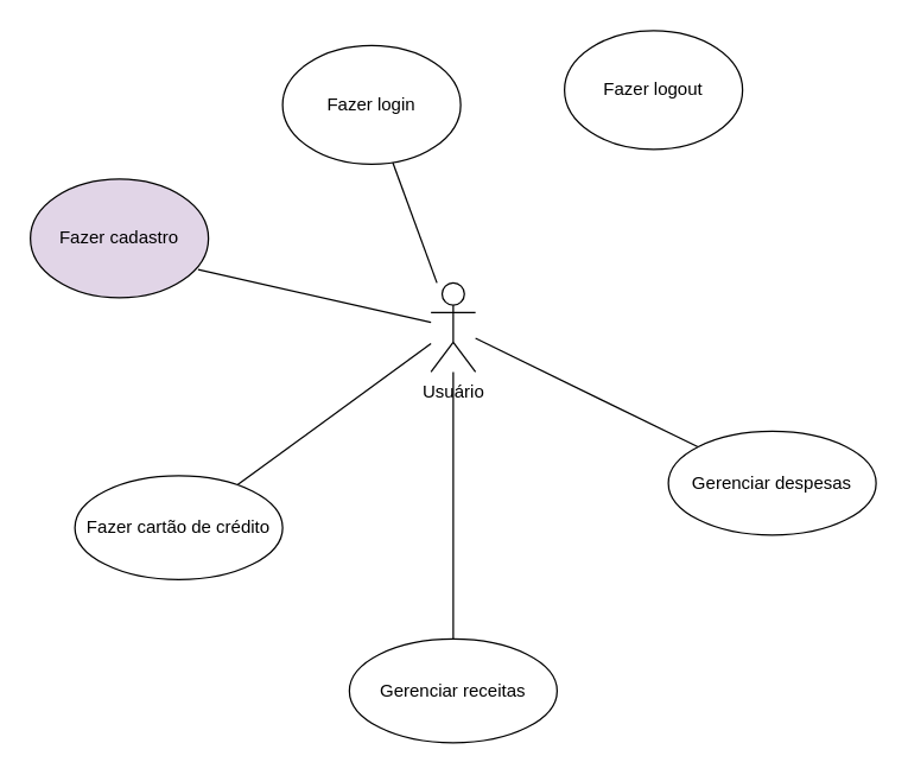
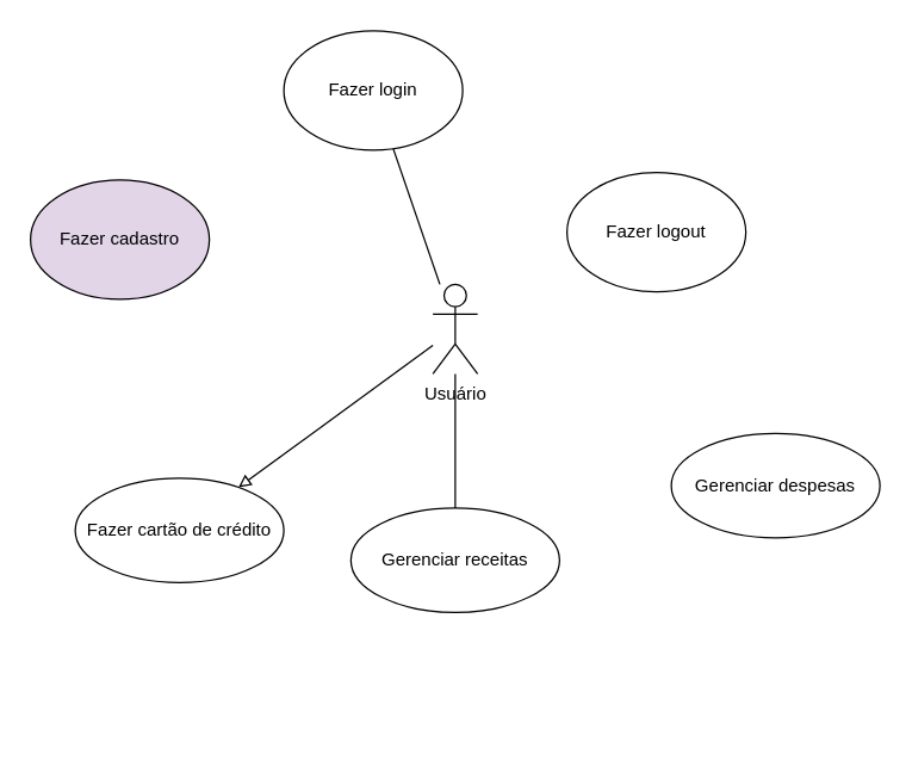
- <mxCell id="8" value="Fazer logout" style="ellipse;whiteSpace=wrap;html=1;" vertex="1" parent="1"><mxGeometry x="380" y="20" width="120" height="80" as="geometry" /></mxCell>
+ <mxCell id="8" value="Fazer logout" style="ellipse;whiteSpace=wrap;html=1;" vertex="1" parent="1"><mxGeometry x="380" y="115" width="120" height="80" as="geometry" /></mxCell>
- <mxCell id="7" value="Fazer login" style="ellipse;whiteSpace=wrap;html=1;" vertex="1" parent="1"><mxGeometry x="190" y="30" width="120" height="80" as="geometry" /></mxCell>
+ <mxCell id="7" value="Fazer login" style="ellipse;whiteSpace=wrap;html=1;" vertex="1" parent="1"><mxGeometry x="190" y="20" width="120" height="80" as="geometry" /></mxCell>
- <mxCell id="13" style="rounded=0;orthogonalLoop=1;jettySize=auto;html=1;entryX=0.942;entryY=0.763;entryDx=0;entryDy=0;entryPerimeter=0;endArrow=none;endFill=0;" edge="1" parent="1" source="6" target="12"><mxGeometry relative="1" as="geometry" /></mxCell>
- <mxCell id="4" style="rounded=0;orthogonalLoop=1;jettySize=auto;html=1;endArrow=none;endFill=0;" edge="1" parent="1" source="6" target="11"><mxGeometry relative="1" as="geometry" /></mxCell>
- <mxCell id="2" style="rounded=0;orthogonalLoop=1;jettySize=auto;html=1;endArrow=none;endFill=0;" edge="1" parent="1" source="6" target="9"><mxGeometry relative="1" as="geometry" /></mxCell>
+ <mxCell id="2" style="rounded=0;orthogonalLoop=1;jettySize=auto;html=1;endArrow=block;endFill=0;" edge="1" parent="1" source="6" target="9"><mxGeometry relative="1" as="geometry" /></mxCell>
- <mxCell id="10" value="Gerenciar receitas" style="ellipse;whiteSpace=wrap;html=1;" vertex="1" parent="1"><mxGeometry x="235" y="430" width="140" height="70" as="geometry" /></mxCell>
+ <mxCell id="10" value="Gerenciar receitas" style="ellipse;whiteSpace=wrap;html=1;" vertex="1" parent="1"><mxGeometry x="235" y="340" width="140" height="70" as="geometry" /></mxCell>
